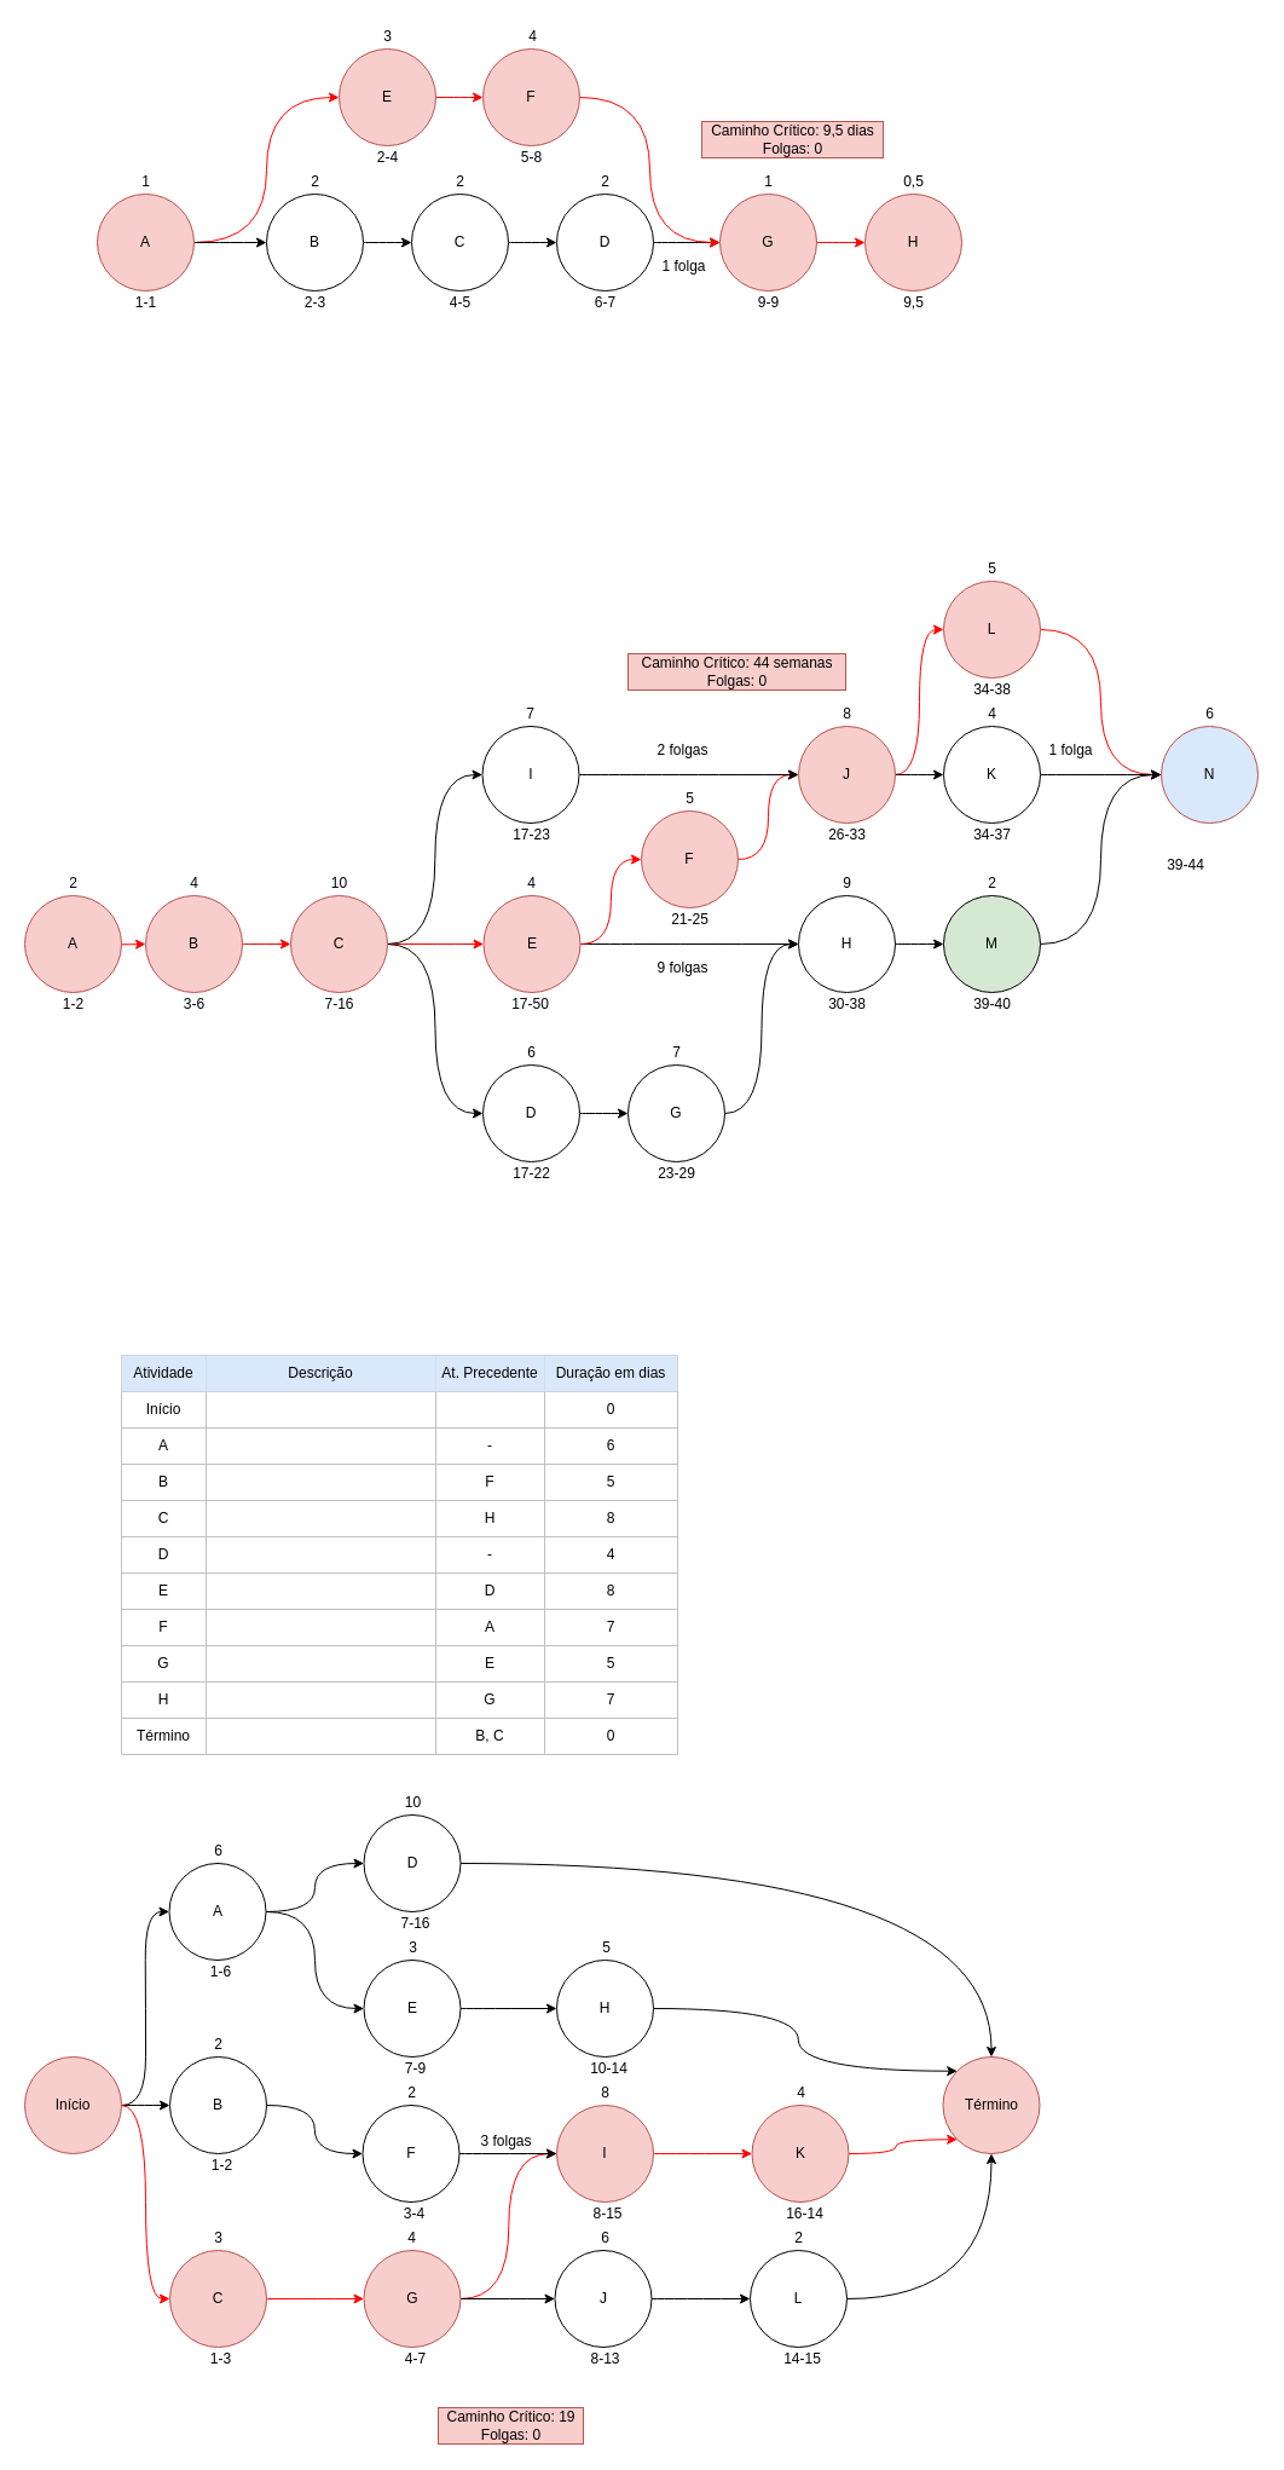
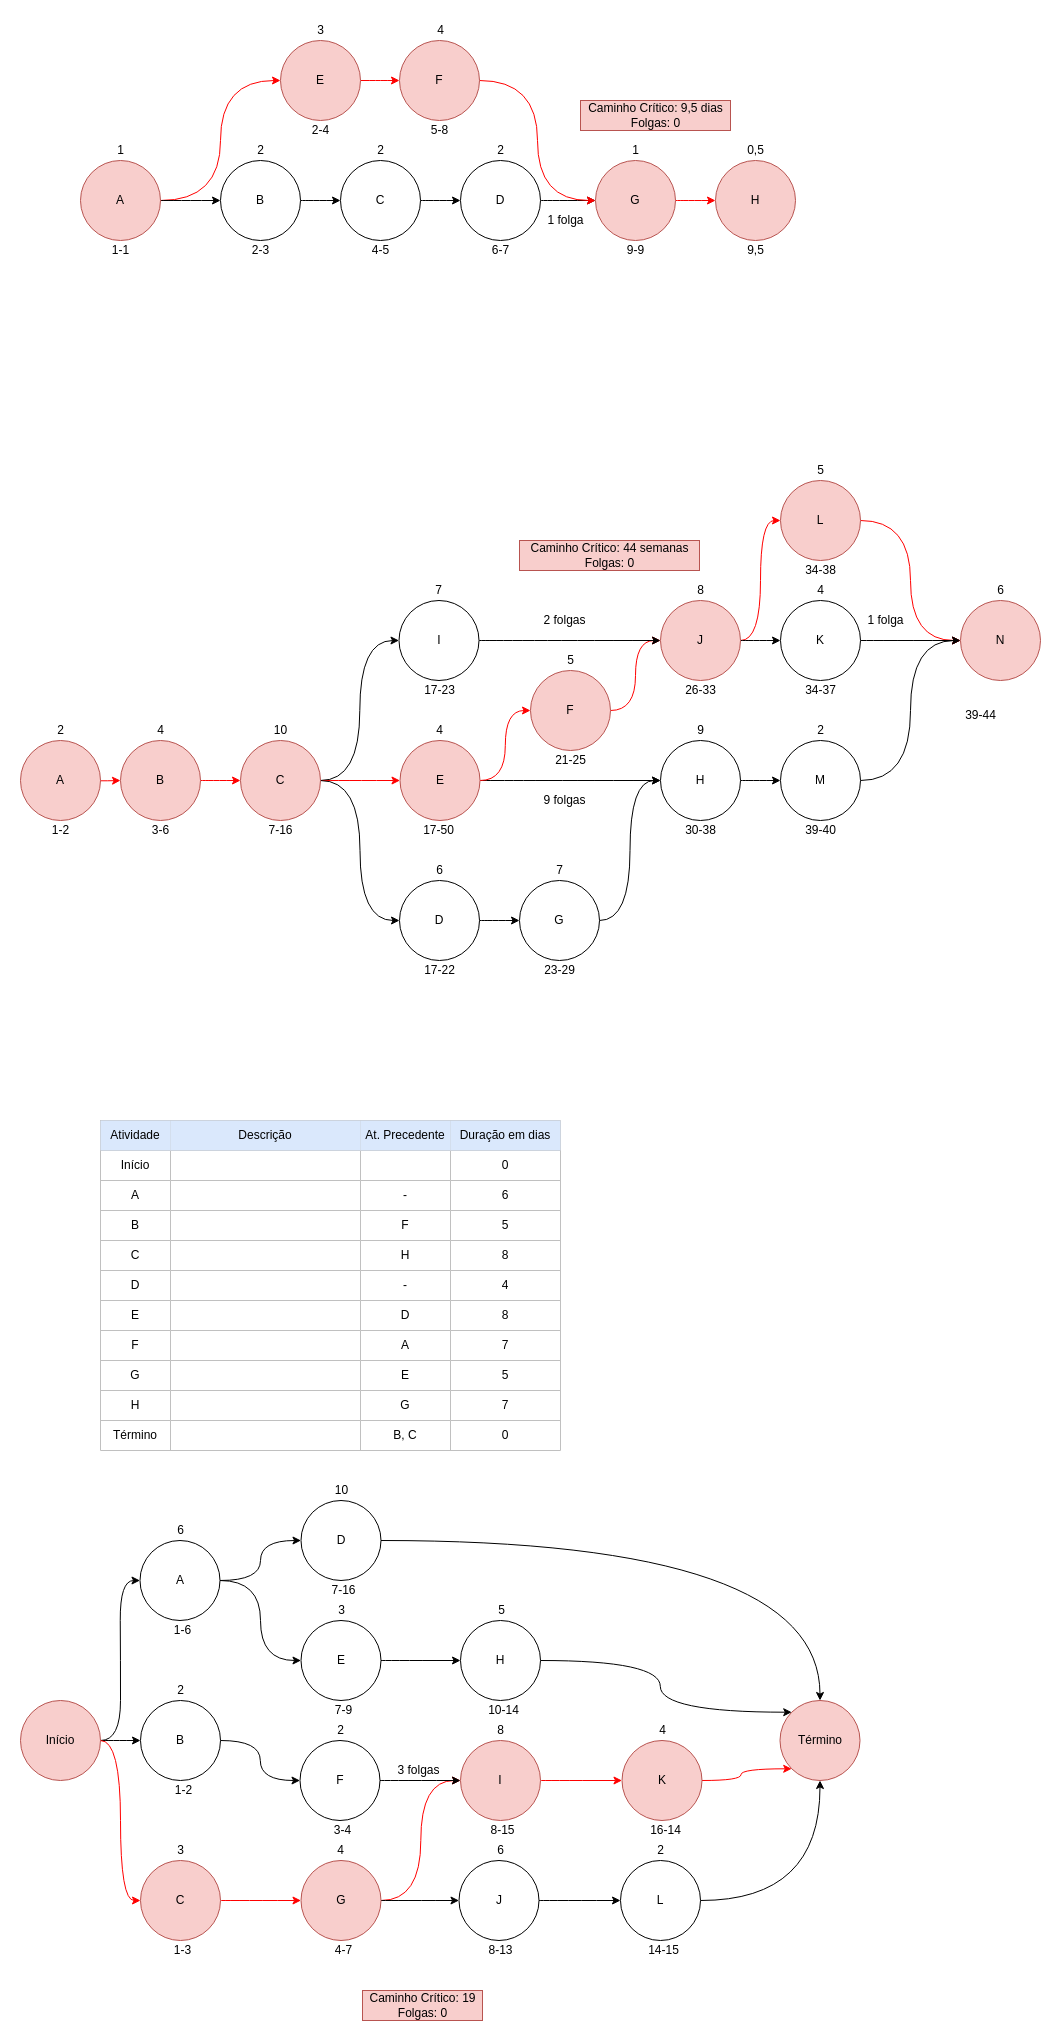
- <mxCell id="41" value="N" style="ellipse;whiteSpace=wrap;html=1;aspect=fixed;strokeColor=#b85450;fillColor=#dae8fc;" parent="1" vertex="1"><mxGeometry x="960" y="600" width="80" height="80" as="geometry" /></mxCell>
+ <mxCell id="41" value="N" style="ellipse;whiteSpace=wrap;html=1;aspect=fixed;strokeColor=#b85450;fillColor=#f8cecc;" parent="1" vertex="1"><mxGeometry x="960" y="600" width="80" height="80" as="geometry" /></mxCell>
- <mxCell id="43" value="M" style="ellipse;whiteSpace=wrap;html=1;aspect=fixed;fillColor=#d5e8d4;" parent="1" vertex="1"><mxGeometry x="780" y="740" width="80" height="80" as="geometry" /></mxCell>
+ <mxCell id="43" value="M" style="ellipse;whiteSpace=wrap;html=1;aspect=fixed;" parent="1" vertex="1"><mxGeometry x="780" y="740" width="80" height="80" as="geometry" /></mxCell>
